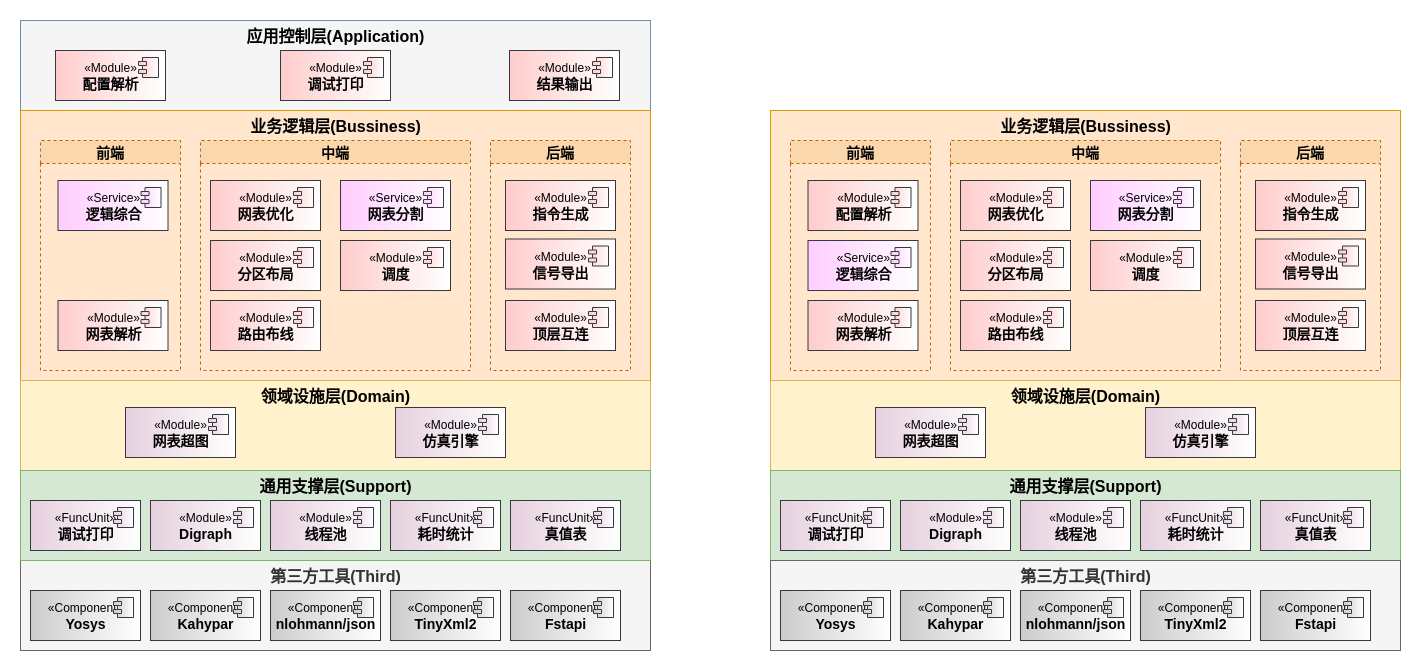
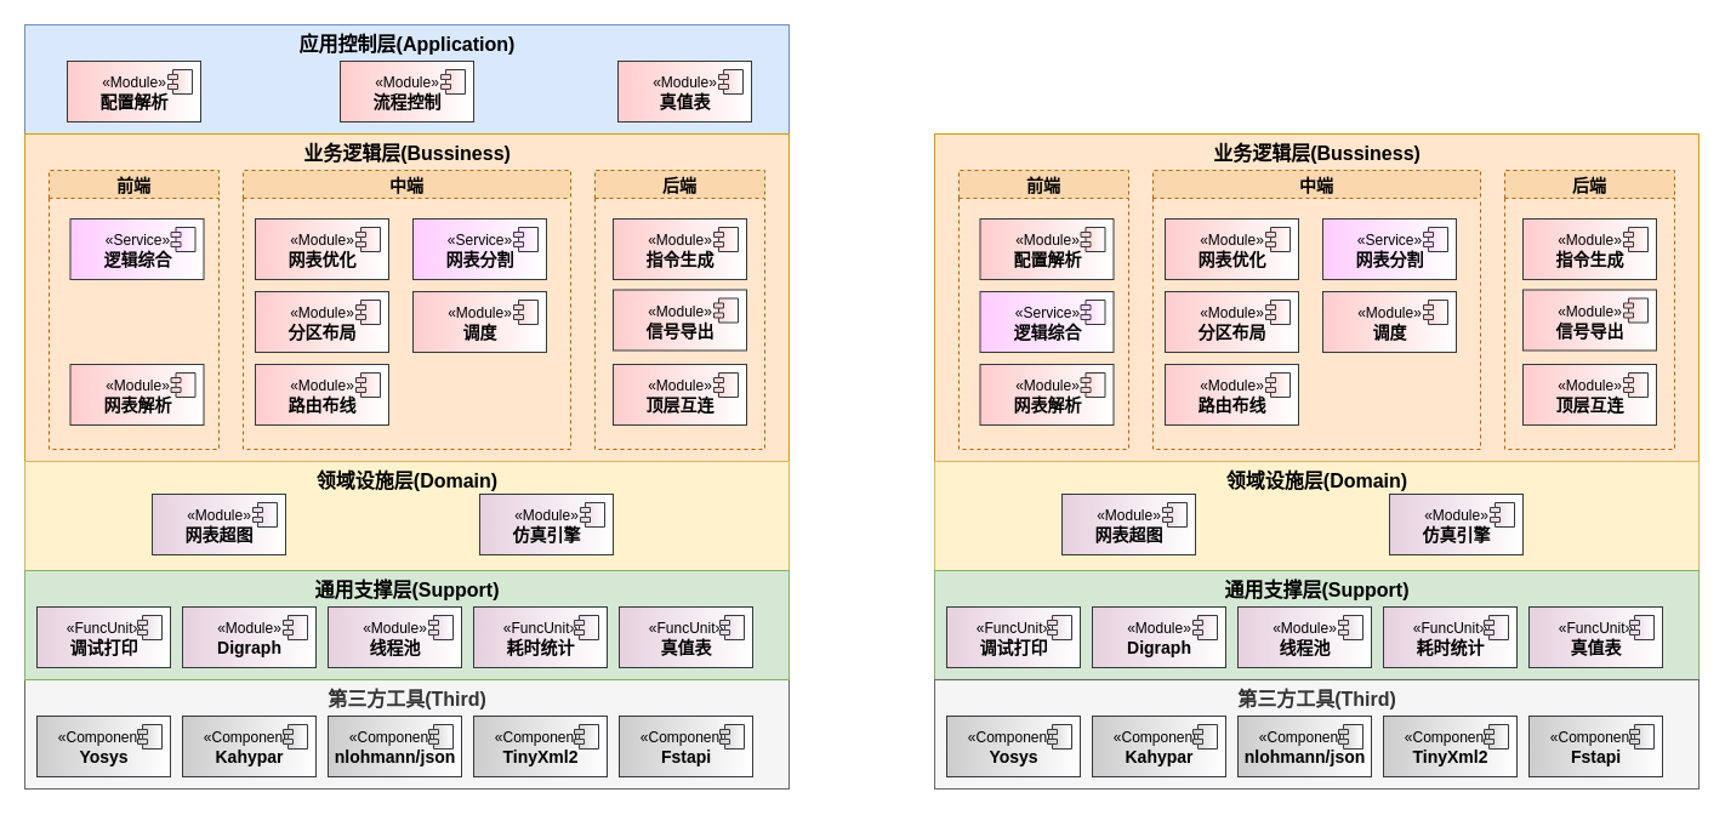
- <mxCell id="2" value="应用控制层(Application)" style="html=1;verticalAlign=top;fillColor=#f5f5f5;strokeColor=#6c8ebf;fontSize=16;fontStyle=1;" vertex="1" parent="1"><mxGeometry x="20" y="20" width="630" height="90" as="geometry" /></mxCell>
+ <mxCell id="2" value="应用控制层(Application)" style="html=1;verticalAlign=top;fillColor=#dae8fc;strokeColor=#6c8ebf;fontSize=16;fontStyle=1" vertex="1" parent="1"><mxGeometry x="20" y="20" width="630" height="90" as="geometry" /></mxCell>
- <mxCell id="54" value="&lt;font style=&quot;font-size: 12px;&quot;&gt;«Module»&lt;/font&gt;&lt;br style=&quot;font-size: 14px;&quot;&gt;&lt;b&gt;调试打印&lt;/b&gt;" style="html=1;dropTarget=0;fontSize=14;fillColor=#ffcccc;strokeColor=#36393d;gradientColor=#FFFFFF;gradientDirection=east;" vertex="1" parent="1"><mxGeometry x="280" y="50" width="110" height="50" as="geometry" /></mxCell>
+ <mxCell id="54" value="&lt;font style=&quot;font-size: 12px;&quot;&gt;«Module»&lt;/font&gt;&lt;br style=&quot;font-size: 14px;&quot;&gt;&lt;b&gt;流程控制&lt;/b&gt;" style="html=1;dropTarget=0;fontSize=14;fillColor=#ffcccc;strokeColor=#36393d;gradientColor=#FFFFFF;gradientDirection=east;" vertex="1" parent="1"><mxGeometry x="280" y="50" width="110" height="50" as="geometry" /></mxCell>
- <mxCell id="56" value="&lt;font style=&quot;font-size: 12px;&quot;&gt;«Module»&lt;/font&gt;&lt;br style=&quot;font-size: 14px;&quot;&gt;&lt;b&gt;结果输出&lt;/b&gt;" style="html=1;dropTarget=0;fontSize=14;fillColor=#ffcccc;strokeColor=#36393d;gradientColor=#FFFFFF;gradientDirection=east;" vertex="1" parent="1"><mxGeometry x="509" y="50" width="110" height="50" as="geometry" /></mxCell>
+ <mxCell id="56" value="&lt;font style=&quot;font-size: 12px;&quot;&gt;«Module»&lt;/font&gt;&lt;br style=&quot;font-size: 14px;&quot;&gt;&lt;b&gt;真值表&lt;/b&gt;" style="html=1;dropTarget=0;fontSize=14;fillColor=#ffcccc;strokeColor=#36393d;gradientColor=#FFFFFF;gradientDirection=east;" vertex="1" parent="1"><mxGeometry x="509" y="50" width="110" height="50" as="geometry" /></mxCell>
